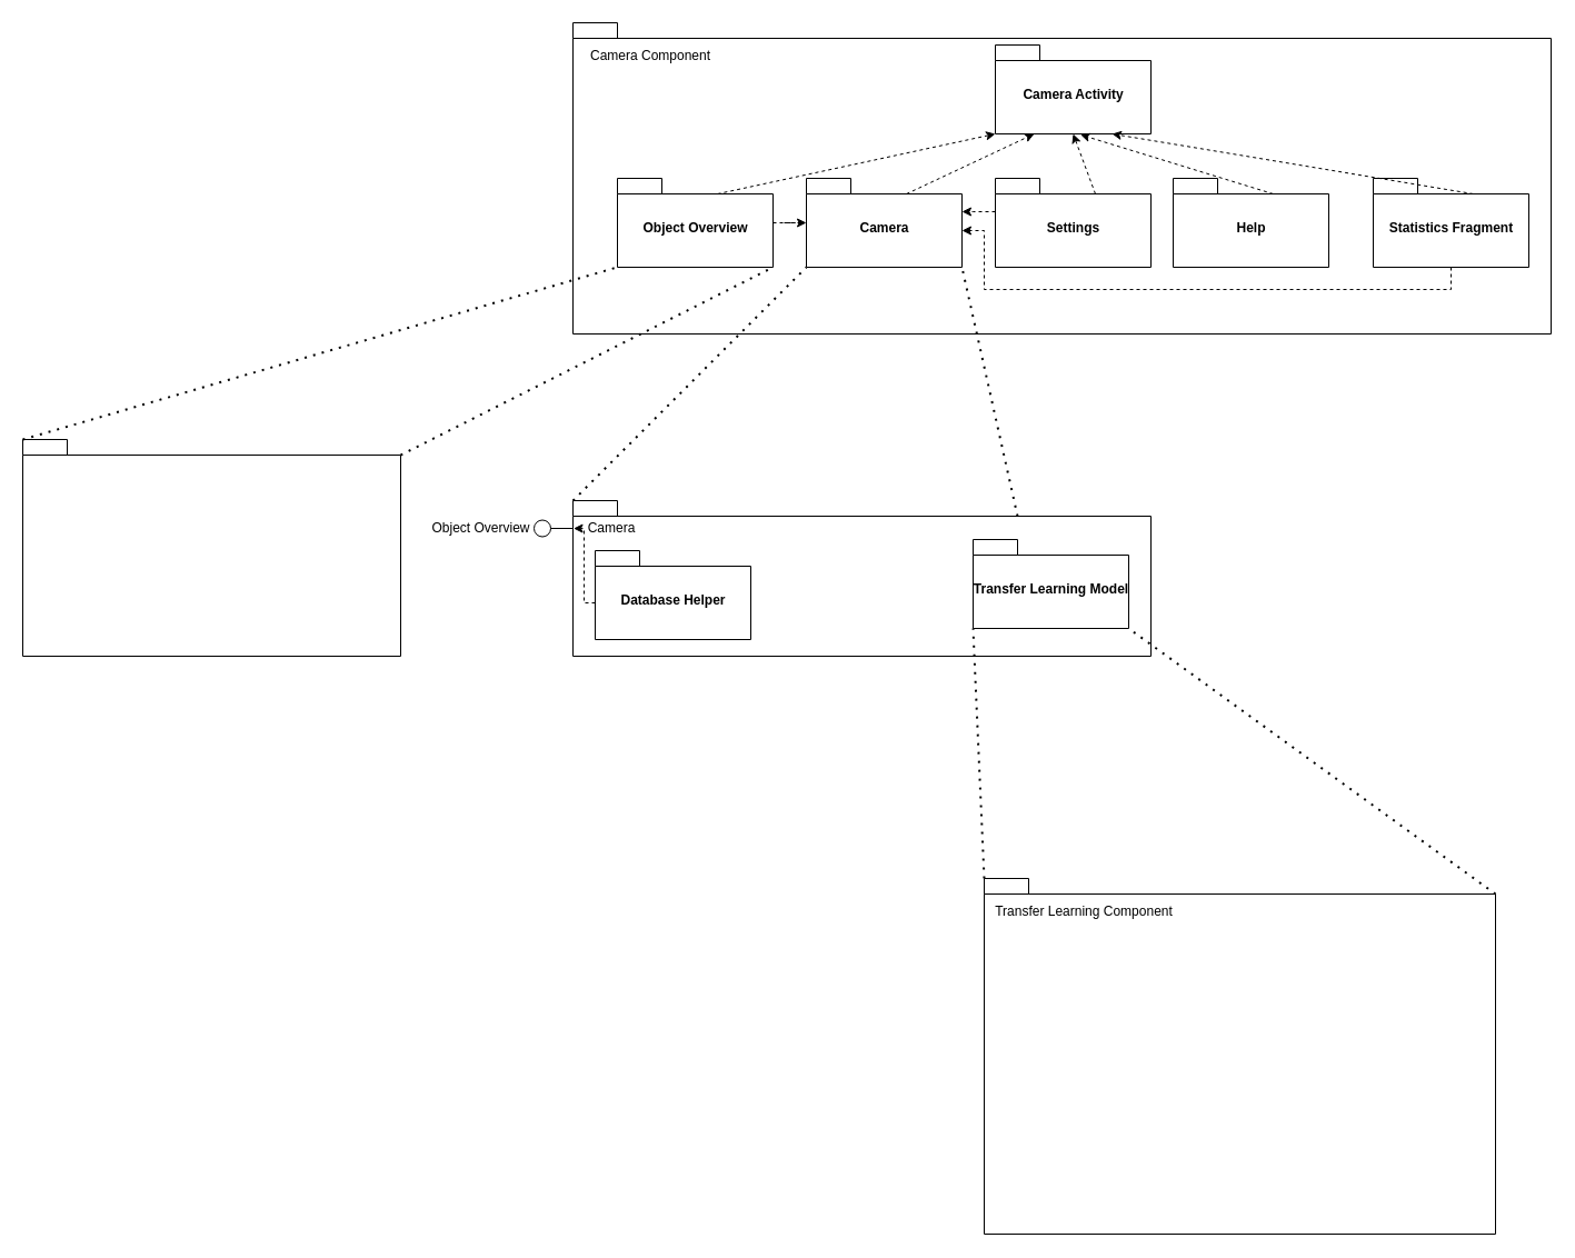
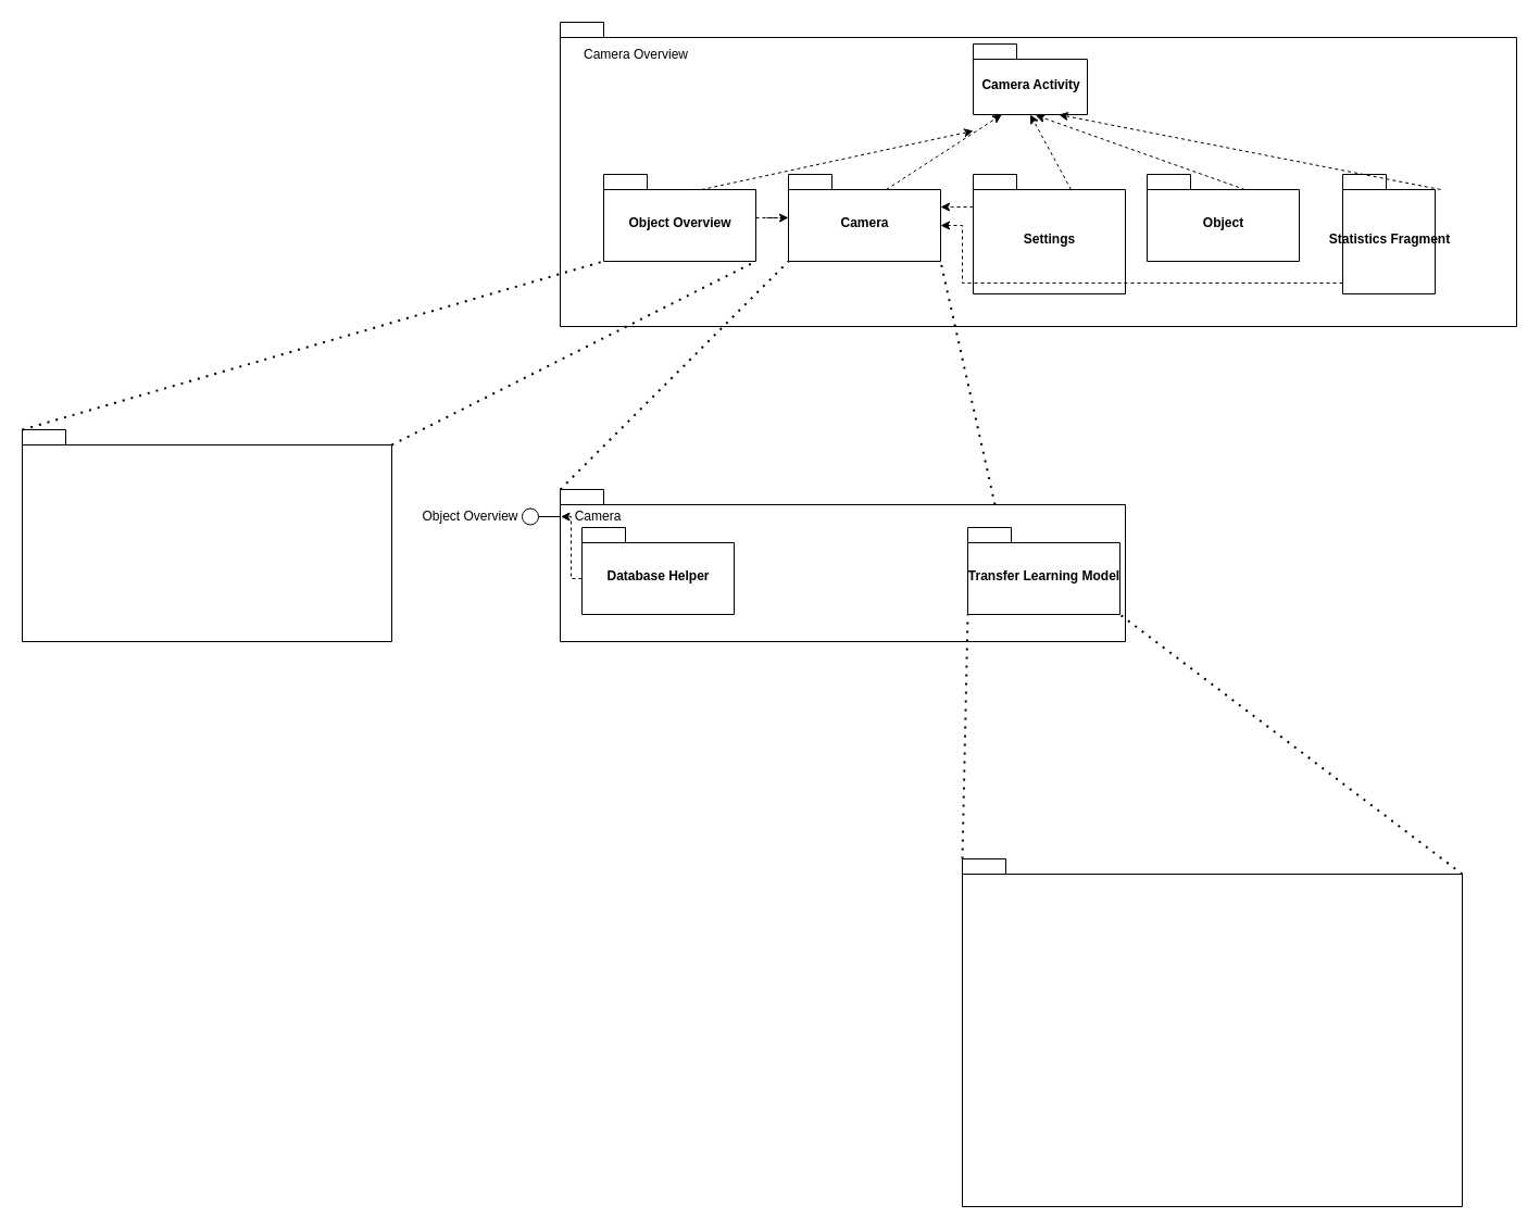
- <mxCell id="17" value="Camera Component" style="text;html=1;strokeColor=none;fillColor=none;align=center;verticalAlign=middle;whiteSpace=wrap;rounded=0;" vertex="1" parent="1"><mxGeometry x="515" y="40" width="140" height="20" as="geometry" /></mxCell>
+ <mxCell id="17" value="Camera Overview" style="text;html=1;strokeColor=none;fillColor=none;align=center;verticalAlign=middle;whiteSpace=wrap;rounded=0;" vertex="1" parent="1"><mxGeometry x="515" y="40" width="140" height="20" as="geometry" /></mxCell>
- <mxCell id="3" value="Camera Activity" style="shape=folder;fontStyle=1;spacingTop=10;tabWidth=40;tabHeight=14;tabPosition=left;html=1;" vertex="1" parent="1"><mxGeometry x="895" y="40" width="140" height="80" as="geometry" /></mxCell>
+ <mxCell id="3" value="Camera Activity" style="shape=folder;fontStyle=1;spacingTop=10;tabWidth=40;tabHeight=14;tabPosition=left;html=1;" vertex="1" parent="1"><mxGeometry x="895" y="40" width="105" height="65" as="geometry" /></mxCell>
- <mxCell id="6" value="Settings" style="shape=folder;fontStyle=1;spacingTop=10;tabWidth=40;tabHeight=14;tabPosition=left;html=1;" vertex="1" parent="1"><mxGeometry x="895" y="160" width="140" height="80" as="geometry" /></mxCell>
+ <mxCell id="6" value="Settings" style="shape=folder;fontStyle=1;spacingTop=10;tabWidth=40;tabHeight=14;tabPosition=left;html=1;" vertex="1" parent="1"><mxGeometry x="895" y="160" width="140" height="110" as="geometry" /></mxCell>
- <mxCell id="9" value="Statistics Fragment" style="shape=folder;fontStyle=1;spacingTop=10;tabWidth=40;tabHeight=14;tabPosition=left;html=1;" vertex="1" parent="1"><mxGeometry x="1235" y="160" width="140" height="80" as="geometry" /></mxCell>
+ <mxCell id="9" value="Statistics Fragment" style="shape=folder;fontStyle=1;spacingTop=10;tabWidth=40;tabHeight=14;tabPosition=left;html=1;" vertex="1" parent="1"><mxGeometry x="1235" y="160" width="85" height="110" as="geometry" /></mxCell>
- <mxCell id="7" value="Help" style="shape=folder;fontStyle=1;spacingTop=10;tabWidth=40;tabHeight=14;tabPosition=left;html=1;" vertex="1" parent="1"><mxGeometry x="1055" y="160" width="140" height="80" as="geometry" /></mxCell>
+ <mxCell id="7" value="Object" style="shape=folder;fontStyle=1;spacingTop=10;tabWidth=40;tabHeight=14;tabPosition=left;html=1;" vertex="1" parent="1"><mxGeometry x="1055" y="160" width="140" height="80" as="geometry" /></mxCell>
- <mxCell id="20" value="Transfer Learning Model" style="shape=folder;fontStyle=1;spacingTop=10;tabWidth=40;tabHeight=14;tabPosition=left;html=1;" vertex="1" parent="1"><mxGeometry x="875" y="485" width="140" height="80" as="geometry" /></mxCell>
+ <mxCell id="20" value="Transfer Learning Model" style="shape=folder;fontStyle=1;spacingTop=10;tabWidth=40;tabHeight=14;tabPosition=left;html=1;" vertex="1" parent="1"><mxGeometry x="890" y="485" width="140" height="80" as="geometry" /></mxCell>
- <mxCell id="22" value="Database Helper" style="shape=folder;fontStyle=1;spacingTop=10;tabWidth=40;tabHeight=14;tabPosition=left;html=1;" vertex="1" parent="1"><mxGeometry x="535" y="495" width="140" height="80" as="geometry" /></mxCell>
+ <mxCell id="22" value="Database Helper" style="shape=folder;fontStyle=1;spacingTop=10;tabWidth=40;tabHeight=14;tabPosition=left;html=1;" vertex="1" parent="1"><mxGeometry x="535" y="485" width="140" height="80" as="geometry" /></mxCell>
- <mxCell id="19" value="Transfer Learning Component" style="text;html=1;strokeColor=none;fillColor=none;align=center;verticalAlign=middle;whiteSpace=wrap;rounded=0;" vertex="1" parent="1"><mxGeometry x="885" y="810" width="180" height="20" as="geometry" /></mxCell>
